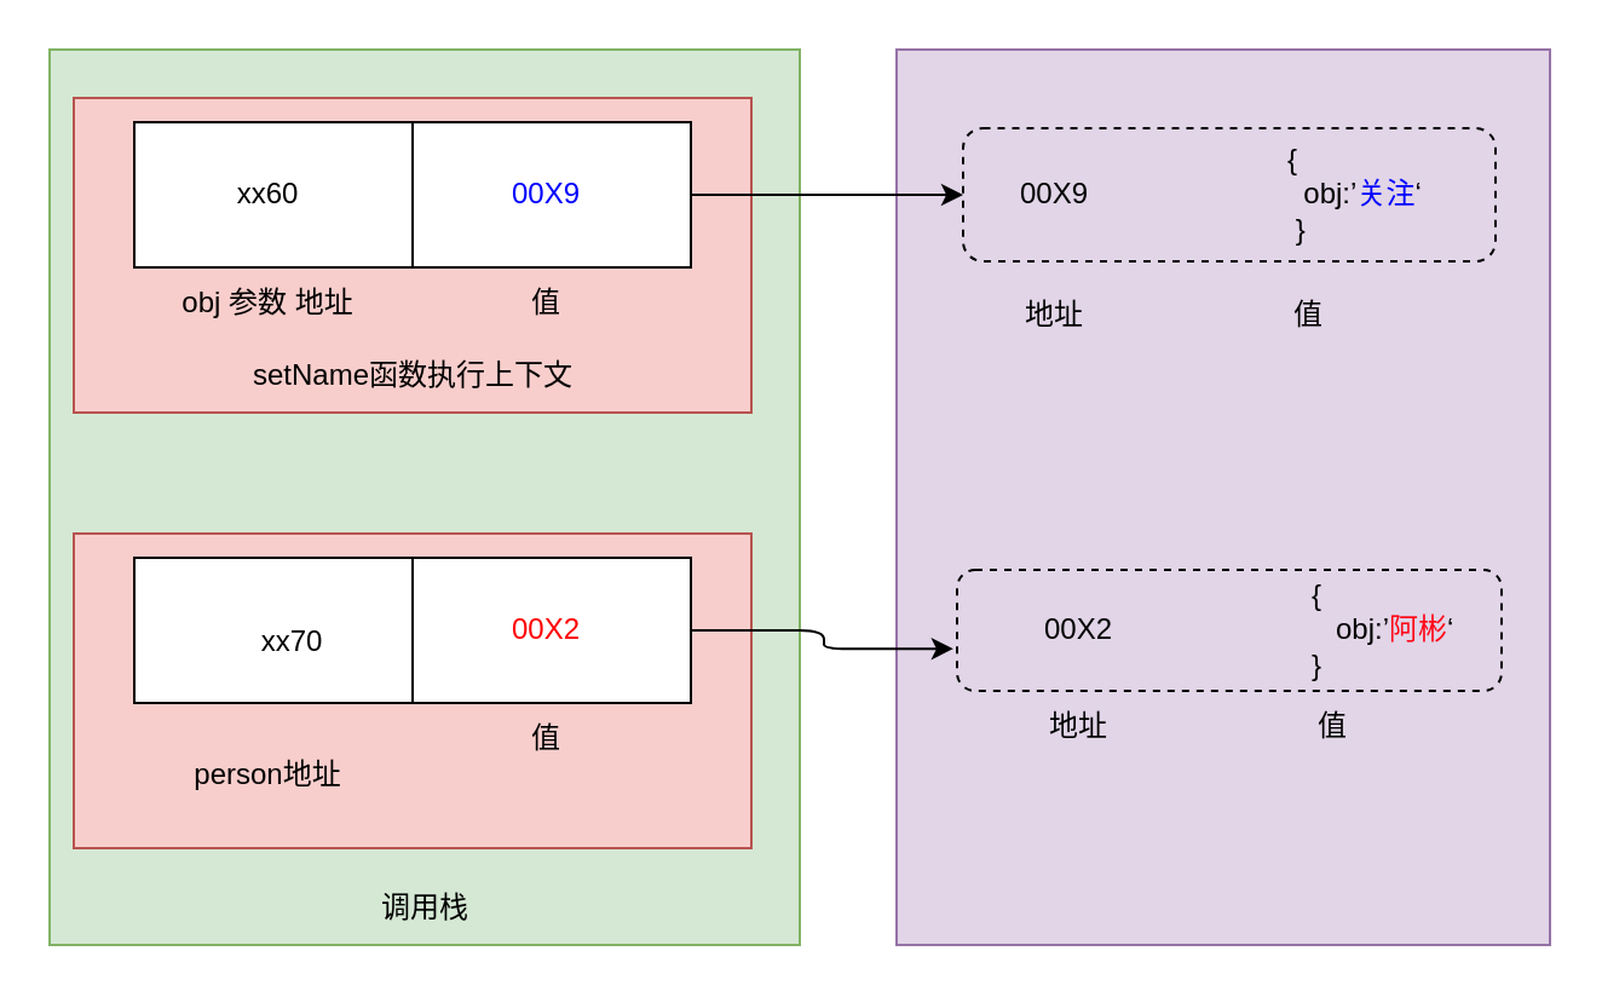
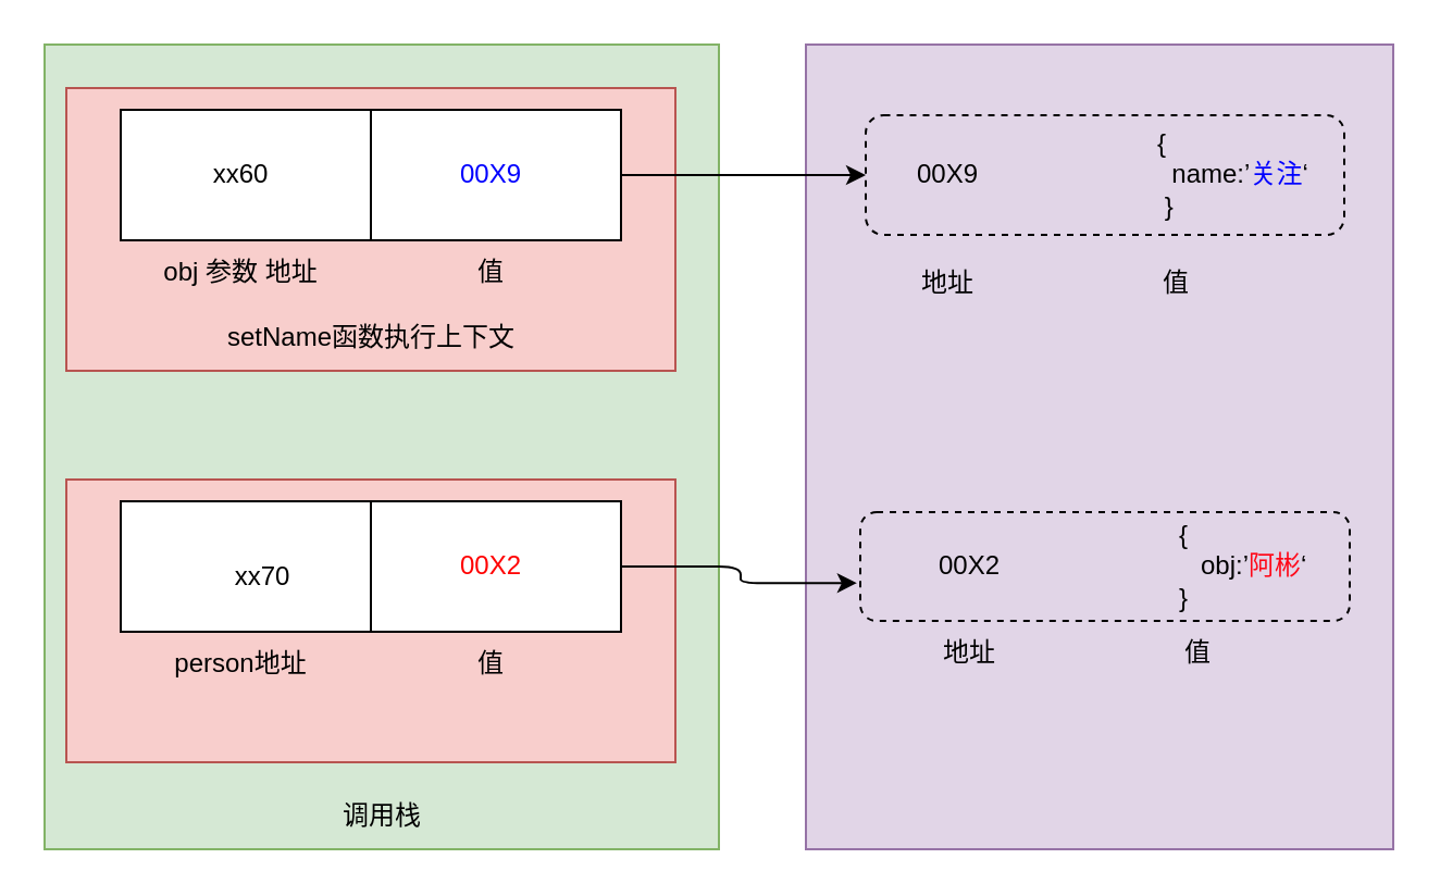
- <mxCell id="32" value="{&lt;br&gt;&amp;nbsp; obj:’&lt;font color=&quot;#0000ff&quot;&gt;关注&lt;/font&gt;‘&lt;br&gt;&amp;nbsp;}" style="text;html=1;align=left;verticalAlign=middle;resizable=0;points=[];autosize=1;strokeColor=none;fillColor=none;fontColor=#000000;" vertex="1" parent="1"><mxGeometry x="530" y="50" width="90" height="60" as="geometry" /></mxCell>
+ <mxCell id="32" value="{&lt;br&gt;&amp;nbsp; name:’&lt;font color=&quot;#0000ff&quot;&gt;关注&lt;/font&gt;‘&lt;br&gt;&amp;nbsp;}" style="text;html=1;align=left;verticalAlign=middle;resizable=0;points=[];autosize=1;strokeColor=none;fillColor=none;fontColor=#000000;" vertex="1" parent="1"><mxGeometry x="530" y="50" width="90" height="60" as="geometry" /></mxCell>
- <mxCell id="26" value="person地址" style="text;html=1;align=center;verticalAlign=middle;resizable=0;points=[];autosize=1;strokeColor=none;fillColor=none;fontColor=#000000;" vertex="1" parent="1"><mxGeometry x="70" y="305" width="80" height="30" as="geometry" /></mxCell>
+ <mxCell id="26" value="person地址" style="text;html=1;align=center;verticalAlign=middle;resizable=0;points=[];autosize=1;strokeColor=none;fillColor=none;fontColor=#000000;" vertex="1" parent="1"><mxGeometry x="70" y="290" width="80" height="30" as="geometry" /></mxCell>
